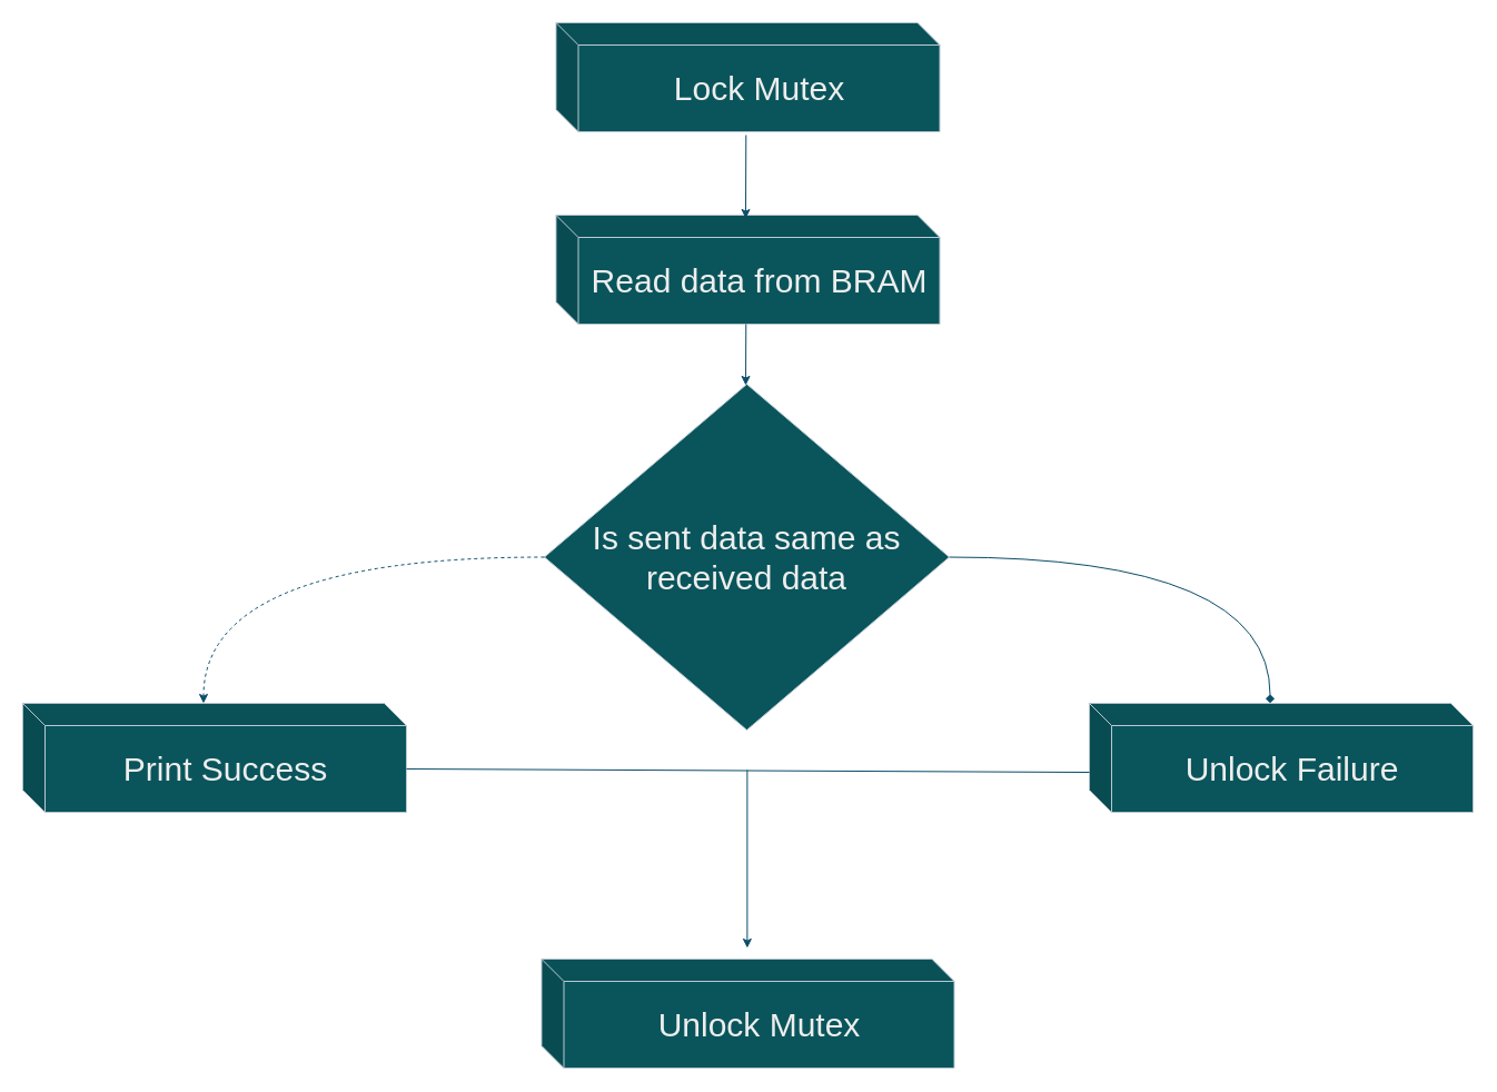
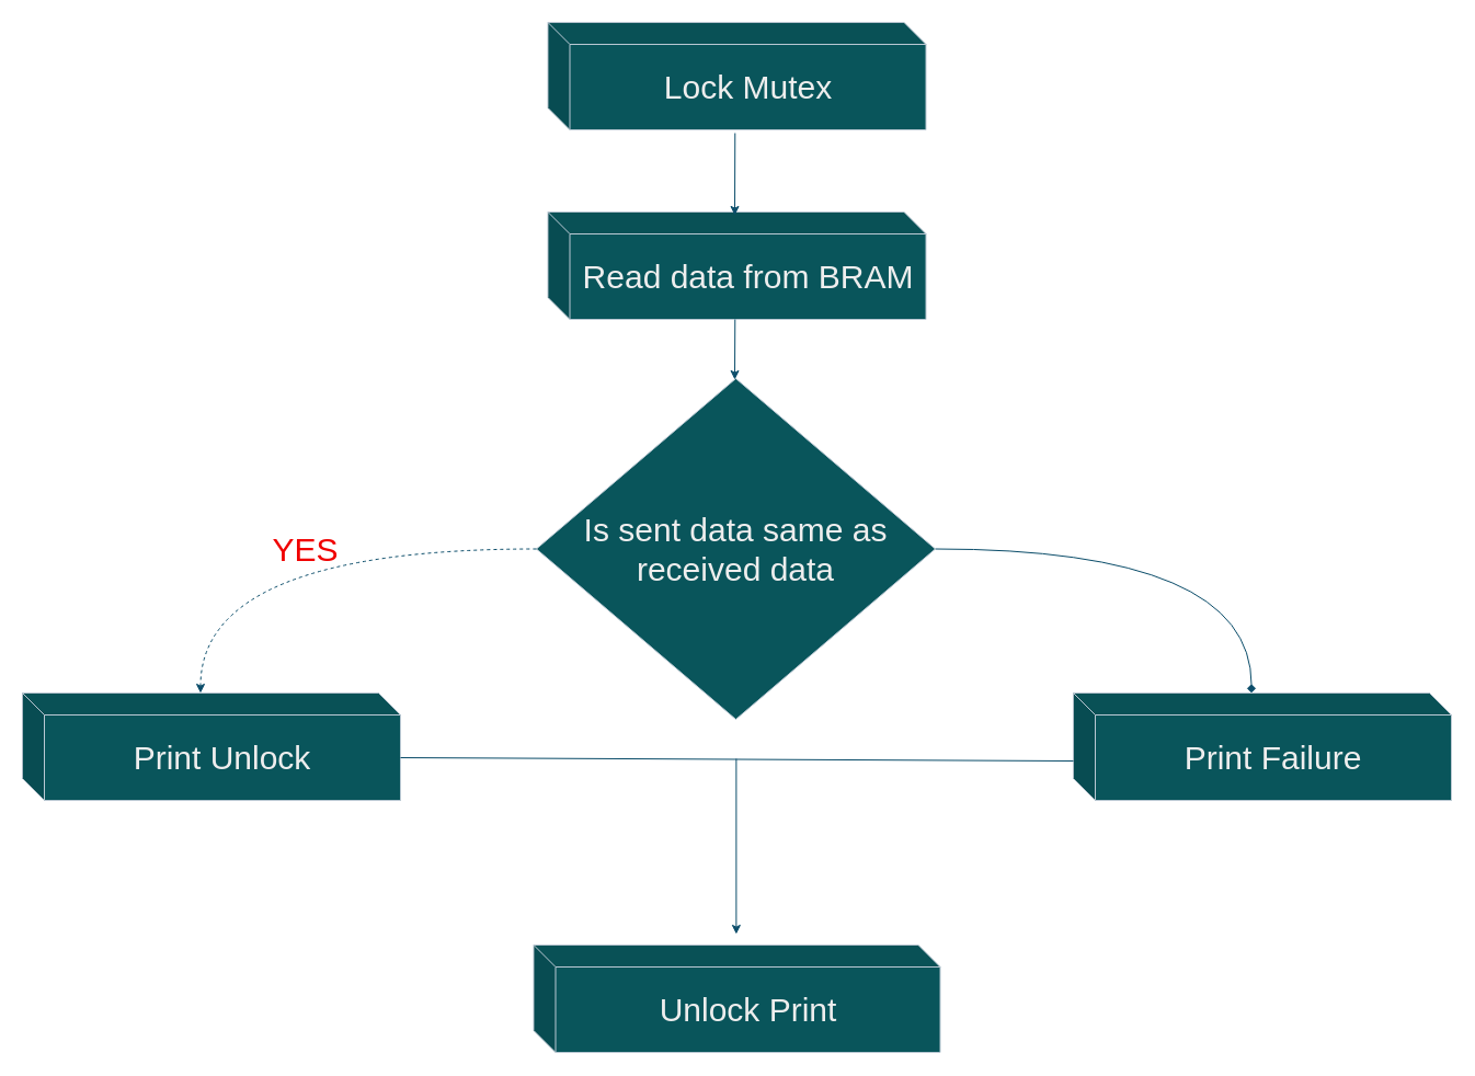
+ <mxCell id="12" value="&lt;font style=&quot;font-size: 30px;&quot; color=&quot;#f00000&quot;&gt;YES&lt;/font&gt;" style="text;html=1;align=center;verticalAlign=middle;resizable=0;points=[];autosize=1;strokeColor=none;fillColor=none;fontColor=#EEEEEE;" vertex="1" parent="1"><mxGeometry x="238.5" y="477" width="78" height="48" as="geometry" /></mxCell>
- <mxCell id="6" value="&lt;font style=&quot;font-size: 30px;&quot;&gt;Print Success&lt;br&gt;&lt;/font&gt;" style="shape=cube;whiteSpace=wrap;html=1;boundedLbl=1;backgroundOutline=1;darkOpacity=0.05;darkOpacity2=0.1;labelBackgroundColor=none;fillColor=#09555B;strokeColor=#BAC8D3;fontColor=#EEEEEE;" vertex="1" parent="1"><mxGeometry x="20" y="632" width="345" height="98" as="geometry" /></mxCell>
+ <mxCell id="6" value="&lt;font style=&quot;font-size: 30px;&quot;&gt;Print Unlock&lt;br&gt;&lt;/font&gt;" style="shape=cube;whiteSpace=wrap;html=1;boundedLbl=1;backgroundOutline=1;darkOpacity=0.05;darkOpacity2=0.1;labelBackgroundColor=none;fillColor=#09555B;strokeColor=#BAC8D3;fontColor=#EEEEEE;" vertex="1" parent="1"><mxGeometry x="20" y="632" width="345" height="98" as="geometry" /></mxCell>
- <mxCell id="5" value="&lt;font style=&quot;font-size: 30px;&quot;&gt;Unlock Failure&lt;br&gt;&lt;/font&gt;" style="shape=cube;whiteSpace=wrap;html=1;boundedLbl=1;backgroundOutline=1;darkOpacity=0.05;darkOpacity2=0.1;labelBackgroundColor=none;fillColor=#09555B;strokeColor=#BAC8D3;fontColor=#EEEEEE;" vertex="1" parent="1"><mxGeometry x="979" y="632" width="345" height="98" as="geometry" /></mxCell>
+ <mxCell id="5" value="&lt;font style=&quot;font-size: 30px;&quot;&gt;Print Failure&lt;br&gt;&lt;/font&gt;" style="shape=cube;whiteSpace=wrap;html=1;boundedLbl=1;backgroundOutline=1;darkOpacity=0.05;darkOpacity2=0.1;labelBackgroundColor=none;fillColor=#09555B;strokeColor=#BAC8D3;fontColor=#EEEEEE;" vertex="1" parent="1"><mxGeometry x="979" y="632" width="345" height="98" as="geometry" /></mxCell>
- <mxCell id="7" value="&lt;font style=&quot;font-size: 30px;&quot;&gt;Unlock Mutex&lt;br&gt;&lt;/font&gt;" style="shape=cube;whiteSpace=wrap;html=1;boundedLbl=1;backgroundOutline=1;darkOpacity=0.05;darkOpacity2=0.1;labelBackgroundColor=none;fillColor=#09555B;strokeColor=#BAC8D3;fontColor=#EEEEEE;" vertex="1" parent="1"><mxGeometry x="486.5" y="862" width="371" height="98" as="geometry" /></mxCell>
+ <mxCell id="7" value="&lt;font style=&quot;font-size: 30px;&quot;&gt;Unlock Print&lt;br&gt;&lt;/font&gt;" style="shape=cube;whiteSpace=wrap;html=1;boundedLbl=1;backgroundOutline=1;darkOpacity=0.05;darkOpacity2=0.1;labelBackgroundColor=none;fillColor=#09555B;strokeColor=#BAC8D3;fontColor=#EEEEEE;" vertex="1" parent="1"><mxGeometry x="486.5" y="862" width="371" height="98" as="geometry" /></mxCell>
